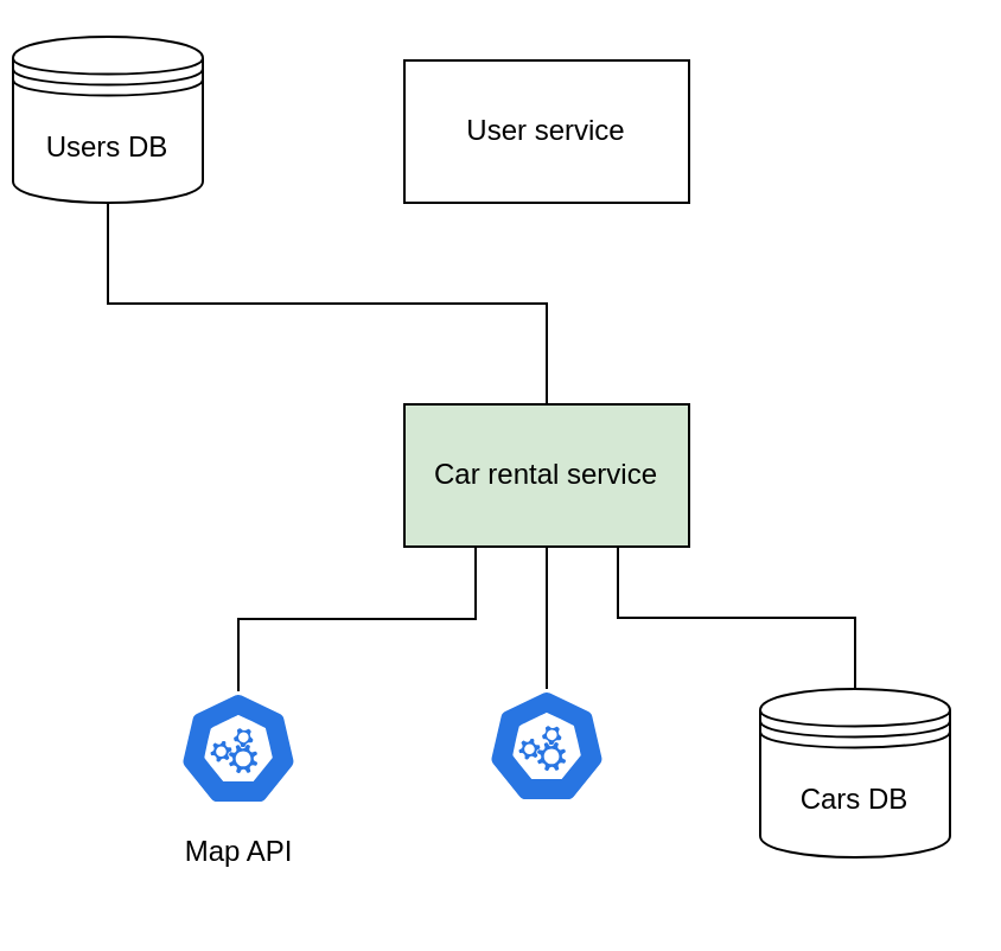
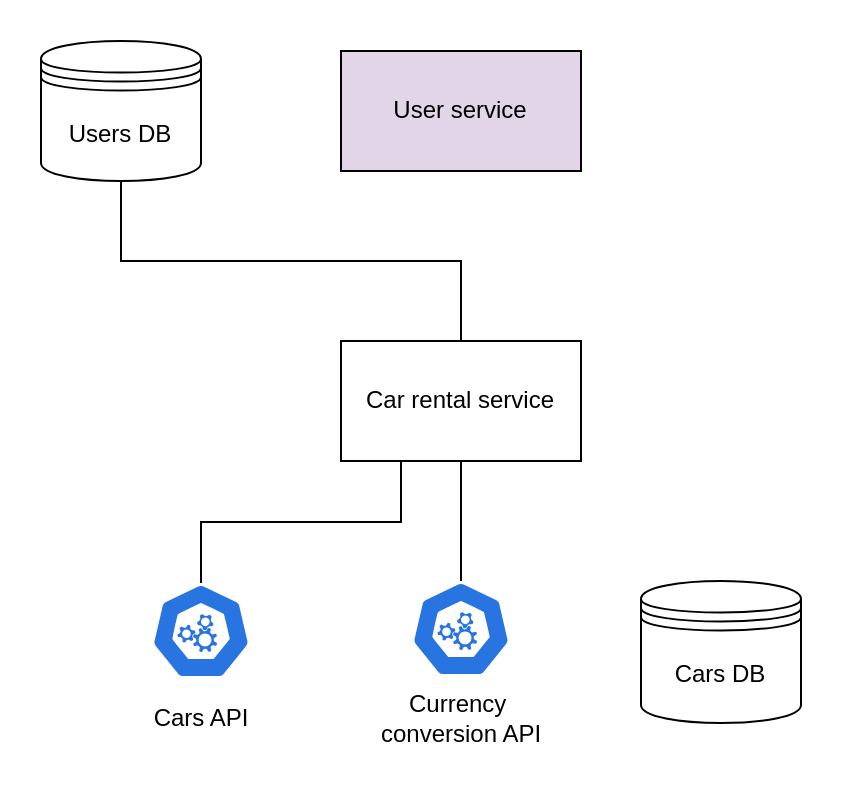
- <mxCell id="7" value="&lt;div&gt;Users DB&lt;/div&gt;" style="shape=datastore;whiteSpace=wrap;html=1;" parent="1" vertex="1"><mxGeometry x="5" y="15" width="80" height="70" as="geometry" /></mxCell>
+ <mxCell id="7" value="&lt;div&gt;Users DB&lt;/div&gt;" style="shape=datastore;whiteSpace=wrap;html=1;" parent="1" vertex="1"><mxGeometry x="20" y="20" width="80" height="70" as="geometry" /></mxCell>
- <mxCell id="3" value="User service" style="rounded=0;whiteSpace=wrap;html=1;" parent="1" vertex="1"><mxGeometry x="170" y="25" width="120" height="60" as="geometry" /></mxCell>
+ <mxCell id="3" value="User service" style="rounded=0;whiteSpace=wrap;html=1;fillColor=#e1d5e7;" parent="1" vertex="1"><mxGeometry x="170" y="25" width="120" height="60" as="geometry" /></mxCell>
- <mxCell id="2" value="Car rental service" style="rounded=0;whiteSpace=wrap;html=1;fillColor=#d5e8d4;" parent="1" vertex="1"><mxGeometry x="170" y="170" width="120" height="60" as="geometry" /></mxCell>
+ <mxCell id="2" value="Car rental service" style="rounded=0;whiteSpace=wrap;html=1;" parent="1" vertex="1"><mxGeometry x="170" y="170" width="120" height="60" as="geometry" /></mxCell>
- <mxCell id="10" value="" style="endArrow=none;html=1;rounded=0;exitX=0.5;exitY=0;exitDx=0;exitDy=0;entryX=0.75;entryY=1;entryDx=0;entryDy=0;edgeStyle=orthogonalEdgeStyle;" parent="1" source="4" target="2" edge="1"><mxGeometry width="50" height="50" relative="1" as="geometry"><mxPoint x="345" y="104" as="sourcePoint" /><mxPoint x="395" y="54" as="targetPoint" /></mxGeometry></mxCell>
- <mxCell id="12" value="Map API" style="text;html=1;align=center;verticalAlign=middle;resizable=0;points=[];autosize=1;strokeColor=none;fillColor=none;" parent="1" vertex="1"><mxGeometry x="65" y="344" width="70" height="30" as="geometry" /></mxCell>
+ <mxCell id="12" value="Cars API" style="text;html=1;align=center;verticalAlign=middle;resizable=0;points=[];autosize=1;strokeColor=none;fillColor=none;" parent="1" vertex="1"><mxGeometry x="65" y="344" width="70" height="30" as="geometry" /></mxCell>
+ <mxCell id="6" value="Currency&amp;nbsp;&lt;div&gt;conversion API&lt;/div&gt;" style="text;html=1;align=center;verticalAlign=middle;resizable=0;points=[];autosize=1;strokeColor=none;fillColor=none;" parent="1" vertex="1"><mxGeometry x="180" y="339" width="100" height="40" as="geometry" /></mxCell>
